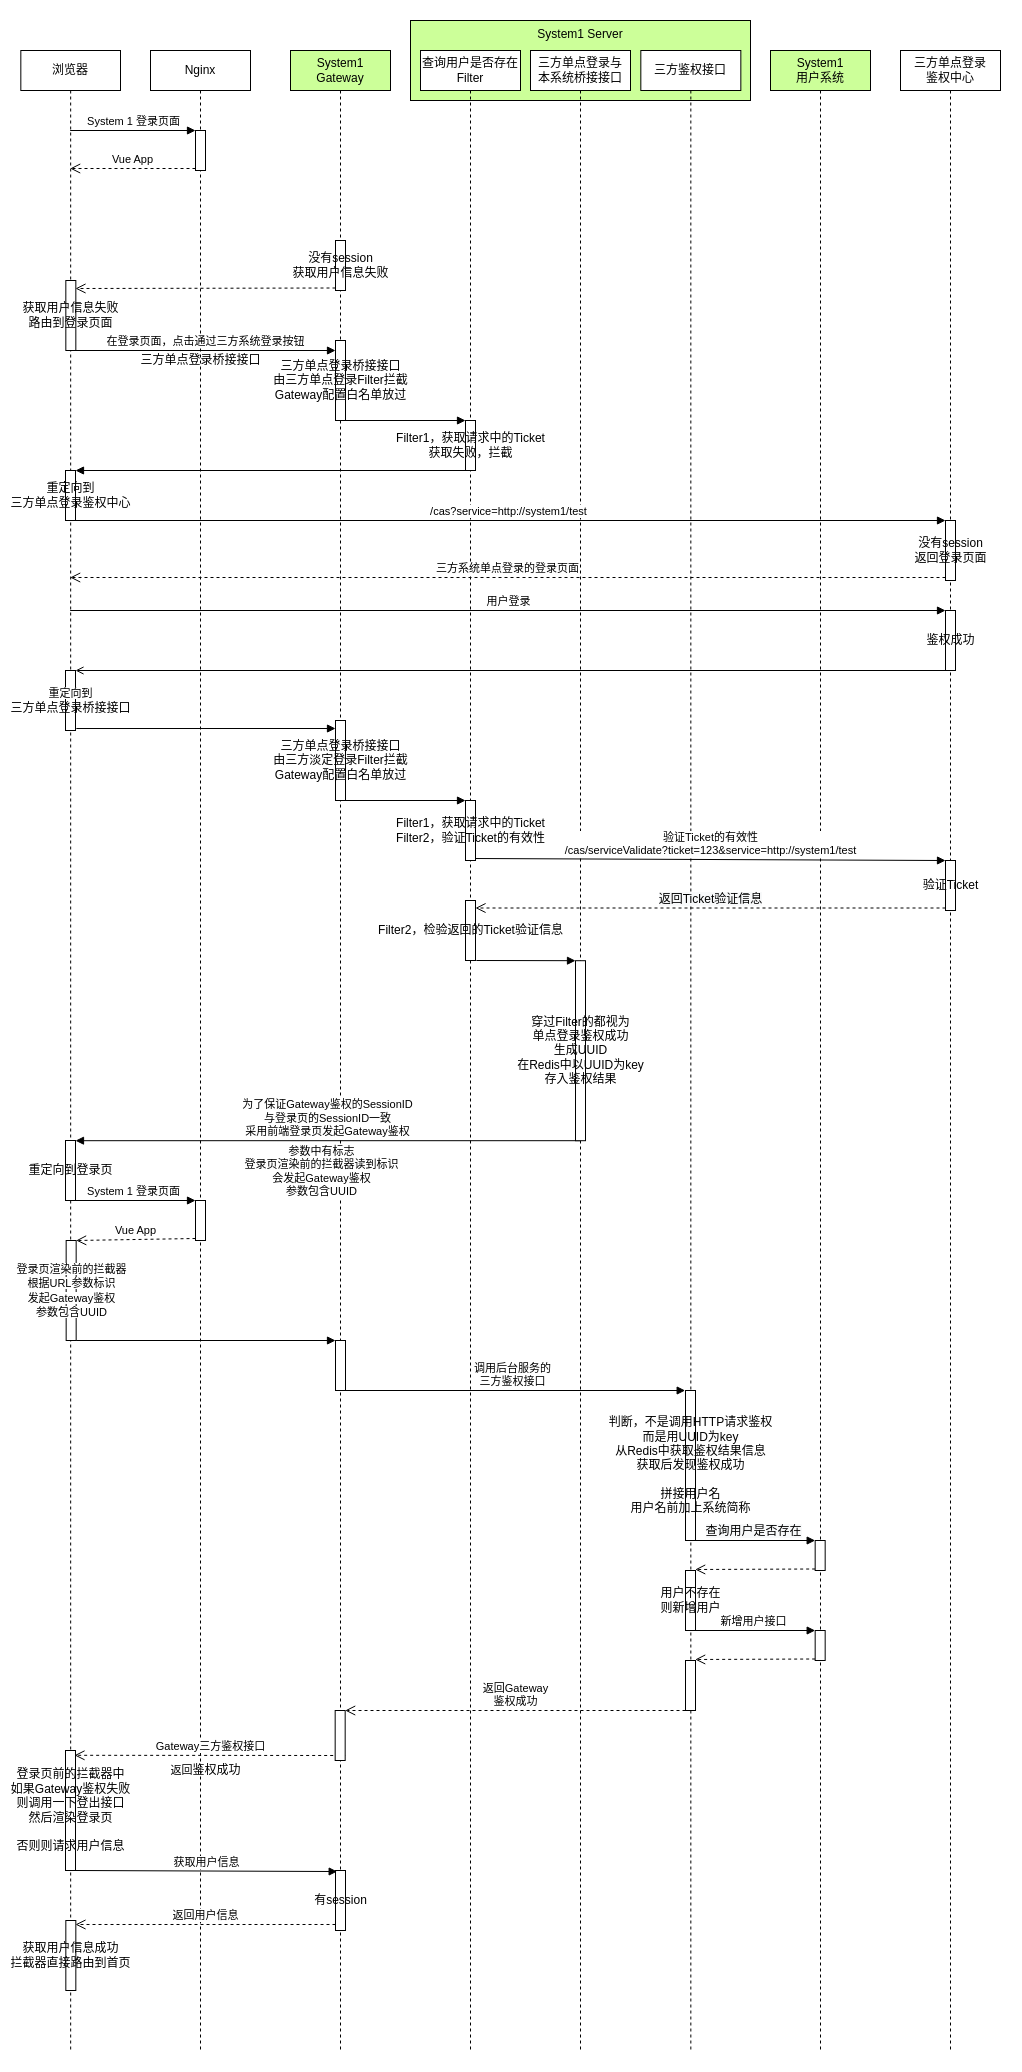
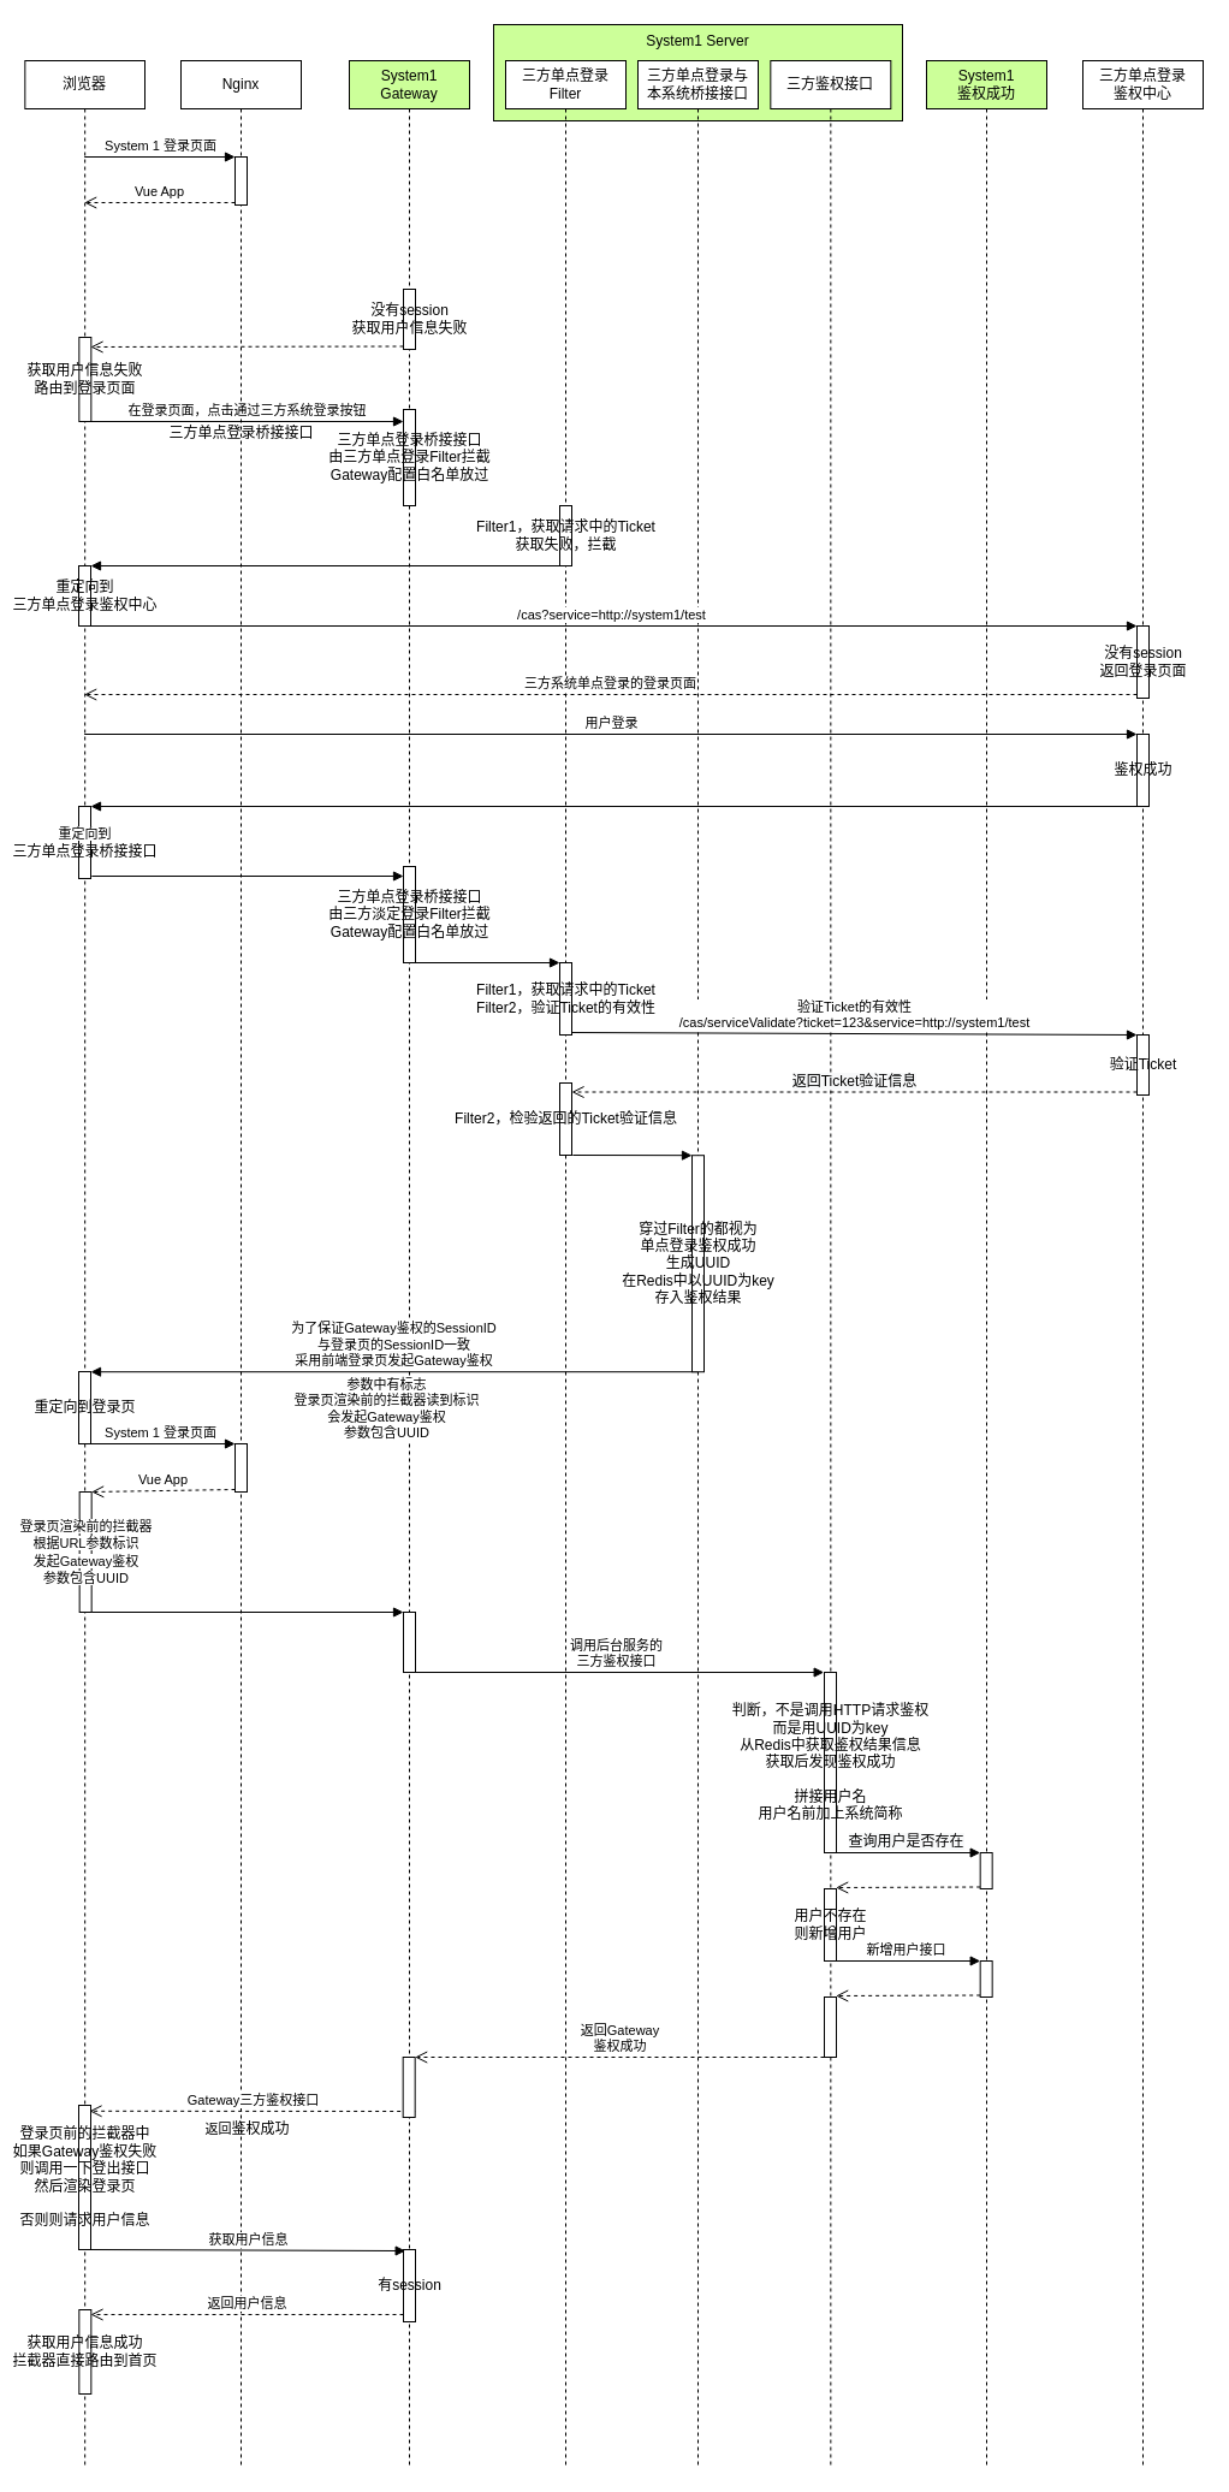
- <mxCell id="6" value="查询用户是否存在&lt;br&gt;Filter" style="shape=umlLifeline;perimeter=lifelinePerimeter;whiteSpace=wrap;html=1;container=0;collapsible=0;recursiveResize=0;outlineConnect=0;" parent="1" vertex="1"><mxGeometry x="420" y="50" width="100" height="2000" as="geometry" /></mxCell>
+ <mxCell id="6" value="三方单点登录&lt;br&gt;Filter" style="shape=umlLifeline;perimeter=lifelinePerimeter;whiteSpace=wrap;html=1;container=0;collapsible=0;recursiveResize=0;outlineConnect=0;" parent="1" vertex="1"><mxGeometry x="420" y="50" width="100" height="2000" as="geometry" /></mxCell>
- <mxCell id="23" value="System1&lt;br&gt;用户系统" style="shape=umlLifeline;perimeter=lifelinePerimeter;whiteSpace=wrap;html=1;container=0;collapsible=0;recursiveResize=0;outlineConnect=0;fillColor=#CCFF99;" parent="1" vertex="1"><mxGeometry x="770" y="50" width="100" height="2000" as="geometry" /></mxCell>
+ <mxCell id="23" value="System1&lt;br&gt;鉴权成功" style="shape=umlLifeline;perimeter=lifelinePerimeter;whiteSpace=wrap;html=1;container=0;collapsible=0;recursiveResize=0;outlineConnect=0;fillColor=#CCFF99;" parent="1" vertex="1"><mxGeometry x="770" y="50" width="100" height="2000" as="geometry" /></mxCell>
- <mxCell id="58" value="" style="html=1;verticalAlign=bottom;endArrow=block;entryX=0;entryY=0;" parent="1" source="16" target="57" edge="1"><mxGeometry relative="1" as="geometry"><mxPoint x="339.5" y="420" as="sourcePoint" /><mxPoint x="475" y="420" as="targetPoint" /></mxGeometry></mxCell>
- <mxCell id="15" value="" style="html=1;verticalAlign=bottom;endArrow=open;entryX=1;entryY=0;" parent="1" source="8" target="30" edge="1"><mxGeometry relative="1" as="geometry"><mxPoint x="135" y="710" as="sourcePoint" /></mxGeometry></mxCell>
+ <mxCell id="15" value="" style="html=1;verticalAlign=bottom;endArrow=block;entryX=1;entryY=0;" parent="1" source="8" target="30" edge="1"><mxGeometry relative="1" as="geometry"><mxPoint x="135" y="710" as="sourcePoint" /></mxGeometry></mxCell>
